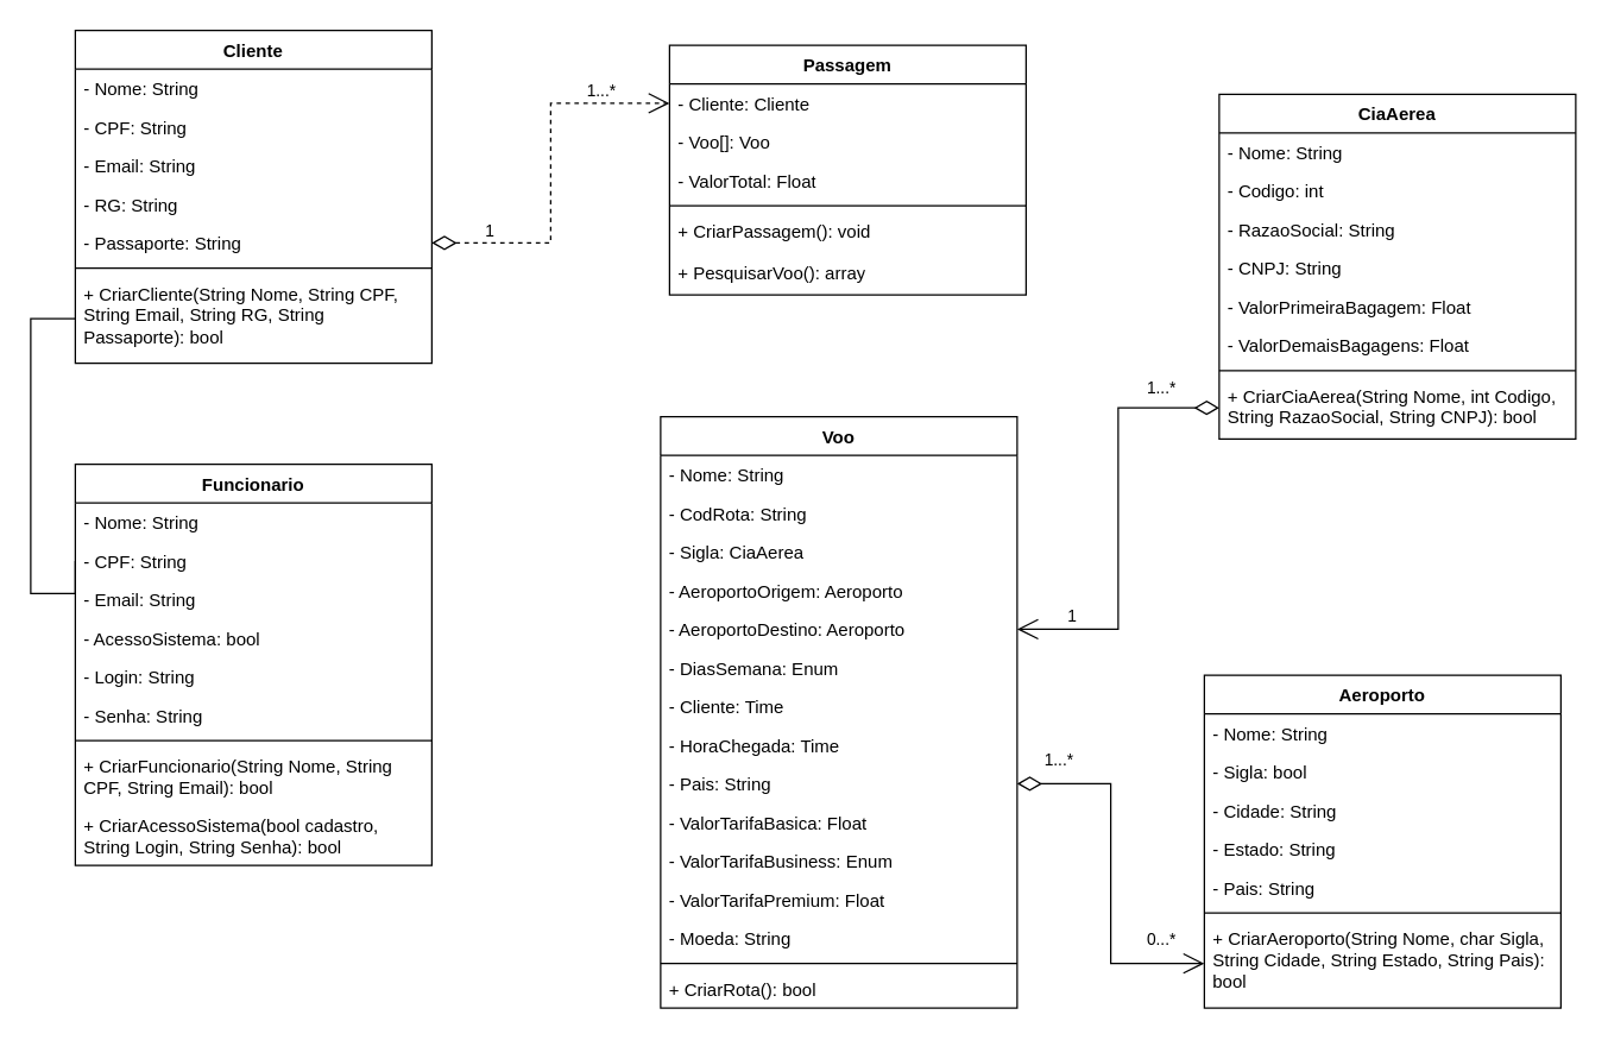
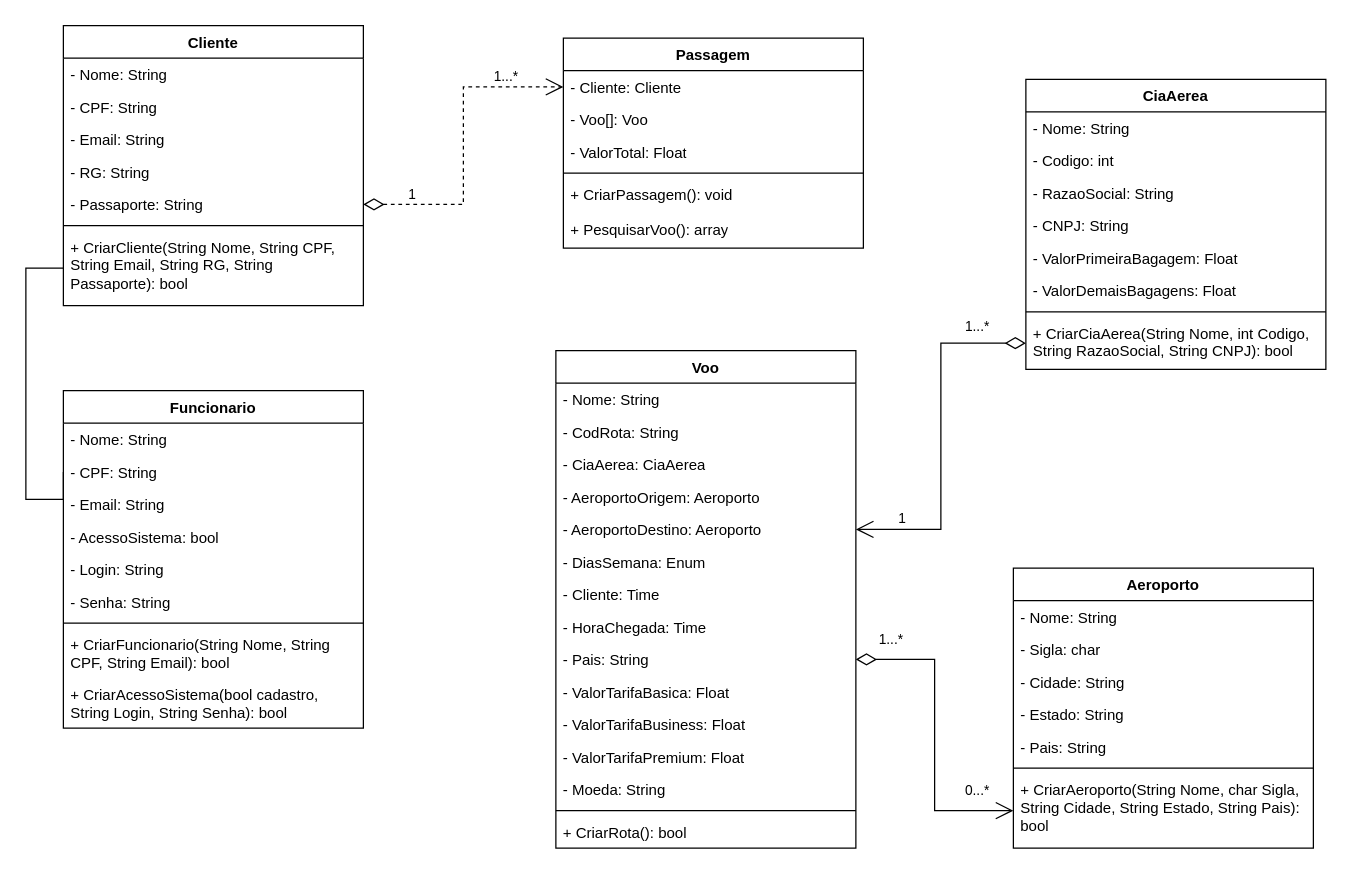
- <mxCell id="47" value="- Sigla: CiaAerea" style="text;strokeColor=none;fillColor=none;align=left;verticalAlign=top;spacingLeft=4;spacingRight=4;overflow=hidden;rotatable=0;points=[[0,0.5],[1,0.5]];portConstraint=eastwest;whiteSpace=wrap;html=1;" parent="44" vertex="1"><mxGeometry y="78" width="240" height="26" as="geometry" /></mxCell>
+ <mxCell id="47" value="- CiaAerea: CiaAerea" style="text;strokeColor=none;fillColor=none;align=left;verticalAlign=top;spacingLeft=4;spacingRight=4;overflow=hidden;rotatable=0;points=[[0,0.5],[1,0.5]];portConstraint=eastwest;whiteSpace=wrap;html=1;" parent="44" vertex="1"><mxGeometry y="78" width="240" height="26" as="geometry" /></mxCell>
- <mxCell id="23" value="- Sigla: bool" style="text;strokeColor=none;fillColor=none;align=left;verticalAlign=top;spacingLeft=4;spacingRight=4;overflow=hidden;rotatable=0;points=[[0,0.5],[1,0.5]];portConstraint=eastwest;whiteSpace=wrap;html=1;" parent="21" vertex="1"><mxGeometry y="52" width="240" height="26" as="geometry" /></mxCell>
+ <mxCell id="23" value="- Sigla: char" style="text;strokeColor=none;fillColor=none;align=left;verticalAlign=top;spacingLeft=4;spacingRight=4;overflow=hidden;rotatable=0;points=[[0,0.5],[1,0.5]];portConstraint=eastwest;whiteSpace=wrap;html=1;" parent="21" vertex="1"><mxGeometry y="52" width="240" height="26" as="geometry" /></mxCell>
- <mxCell id="55" value="- ValorTarifaBusiness: Enum" style="text;strokeColor=none;fillColor=none;align=left;verticalAlign=top;spacingLeft=4;spacingRight=4;overflow=hidden;rotatable=0;points=[[0,0.5],[1,0.5]];portConstraint=eastwest;whiteSpace=wrap;html=1;" parent="44" vertex="1"><mxGeometry y="286" width="240" height="26" as="geometry" /></mxCell>
+ <mxCell id="55" value="- ValorTarifaBusiness: Float" style="text;strokeColor=none;fillColor=none;align=left;verticalAlign=top;spacingLeft=4;spacingRight=4;overflow=hidden;rotatable=0;points=[[0,0.5],[1,0.5]];portConstraint=eastwest;whiteSpace=wrap;html=1;" parent="44" vertex="1"><mxGeometry y="286" width="240" height="26" as="geometry" /></mxCell>
